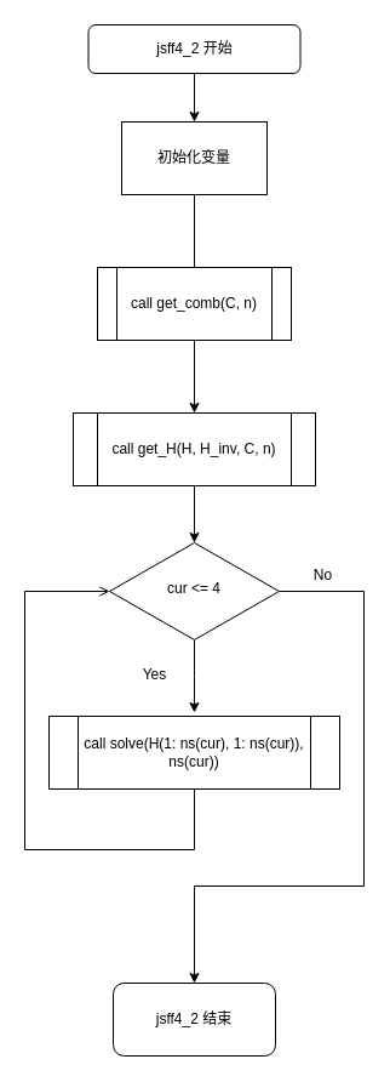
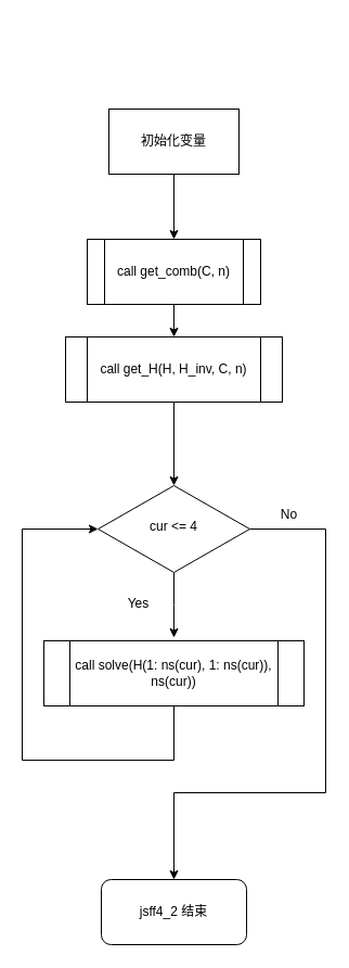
- <mxCell id="3" value="jsff4_2 开始" style="rounded=1;whiteSpace=wrap;html=1;fontSize=12;glass=0;strokeWidth=1;shadow=0;" parent="1" vertex="1"><mxGeometry x="72.5" y="20" width="175" height="40" as="geometry" /></mxCell>
- <mxCell id="2" style="edgeStyle=orthogonalEdgeStyle;rounded=0;orthogonalLoop=1;jettySize=auto;html=1;entryX=0.5;entryY=0;entryDx=0;entryDy=0;" parent="1" source="3" target="8" edge="1"><mxGeometry relative="1" as="geometry" /></mxCell>
- <mxCell id="7" style="edgeStyle=orthogonalEdgeStyle;rounded=0;orthogonalLoop=1;jettySize=auto;html=1;entryX=0.5;entryY=0;entryDx=0;entryDy=0;endArrow=none;" edge="1" parent="1" source="8" target="14"><mxGeometry relative="1" as="geometry" /></mxCell>
+ <mxCell id="7" style="edgeStyle=orthogonalEdgeStyle;rounded=0;orthogonalLoop=1;jettySize=auto;html=1;entryX=0.5;entryY=0;entryDx=0;entryDy=0;" edge="1" parent="1" source="8" target="14"><mxGeometry relative="1" as="geometry" /></mxCell>
- <mxCell id="16" value="call get_H(H, H_inv, C, n)" style="shape=process;whiteSpace=wrap;html=1;backgroundOutline=1;" vertex="1" parent="1"><mxGeometry x="60" y="340" width="200" height="60" as="geometry" /></mxCell>
+ <mxCell id="16" value="call get_H(H, H_inv, C, n)" style="shape=process;whiteSpace=wrap;html=1;backgroundOutline=1;" vertex="1" parent="1"><mxGeometry x="60" y="310" width="200" height="60" as="geometry" /></mxCell>
- <mxCell id="9" style="edgeStyle=orthogonalEdgeStyle;rounded=0;orthogonalLoop=1;jettySize=auto;html=1;entryX=0;entryY=0.5;entryDx=0;entryDy=0;endArrow=open;" parent="1" source="17" target="6" edge="1"><mxGeometry relative="1" as="geometry"><mxPoint x="-20" y="797" as="targetPoint" /><Array as="points"><mxPoint x="160" y="700" /><mxPoint x="20" y="700" /><mxPoint x="20" y="487" /></Array><mxPoint x="160" y="697" as="sourcePoint" /></mxGeometry></mxCell>
+ <mxCell id="9" style="edgeStyle=orthogonalEdgeStyle;rounded=0;orthogonalLoop=1;jettySize=auto;html=1;entryX=0;entryY=0.5;entryDx=0;entryDy=0;" parent="1" source="17" target="6" edge="1"><mxGeometry relative="1" as="geometry"><mxPoint x="-20" y="797" as="targetPoint" /><Array as="points"><mxPoint x="160" y="700" /><mxPoint x="20" y="700" /><mxPoint x="20" y="487" /></Array><mxPoint x="160" y="697" as="sourcePoint" /></mxGeometry></mxCell>
